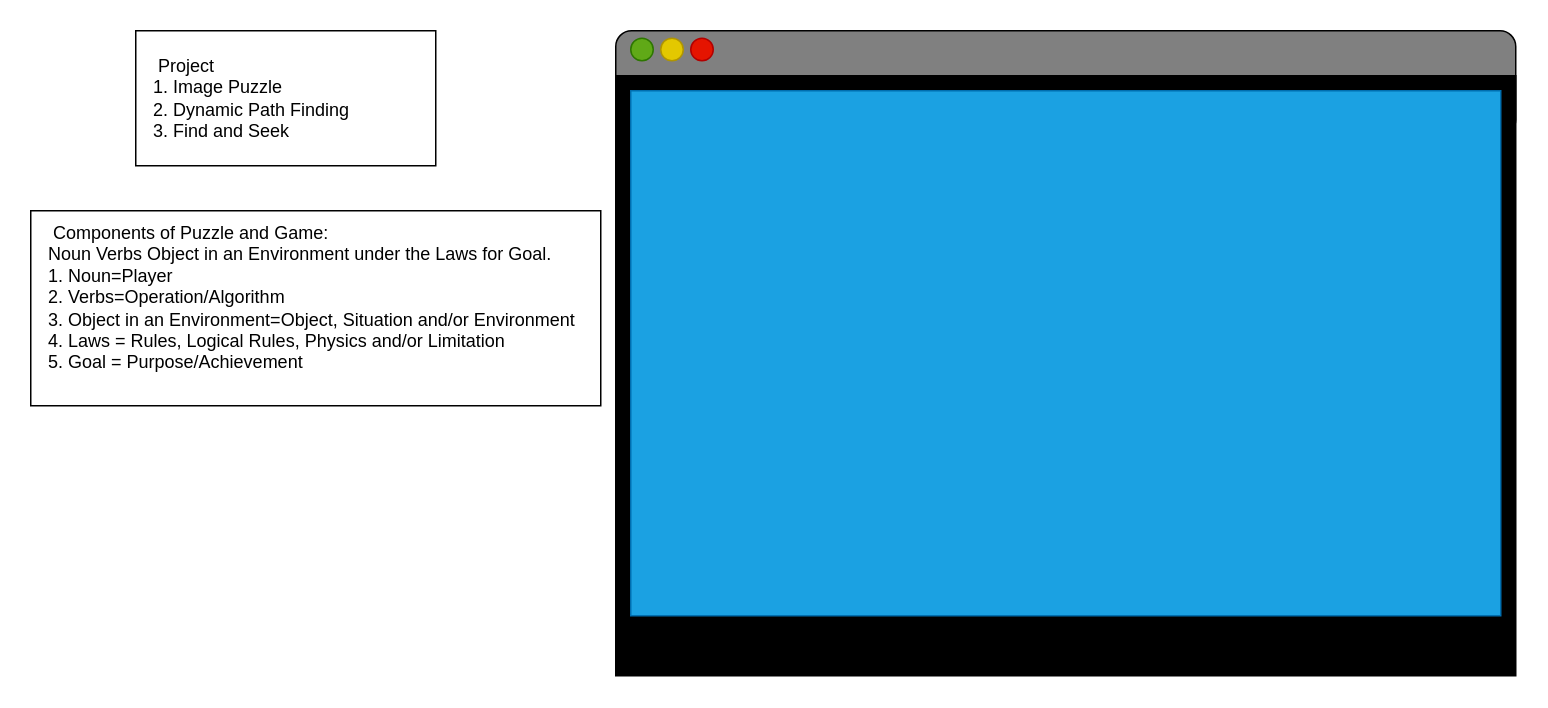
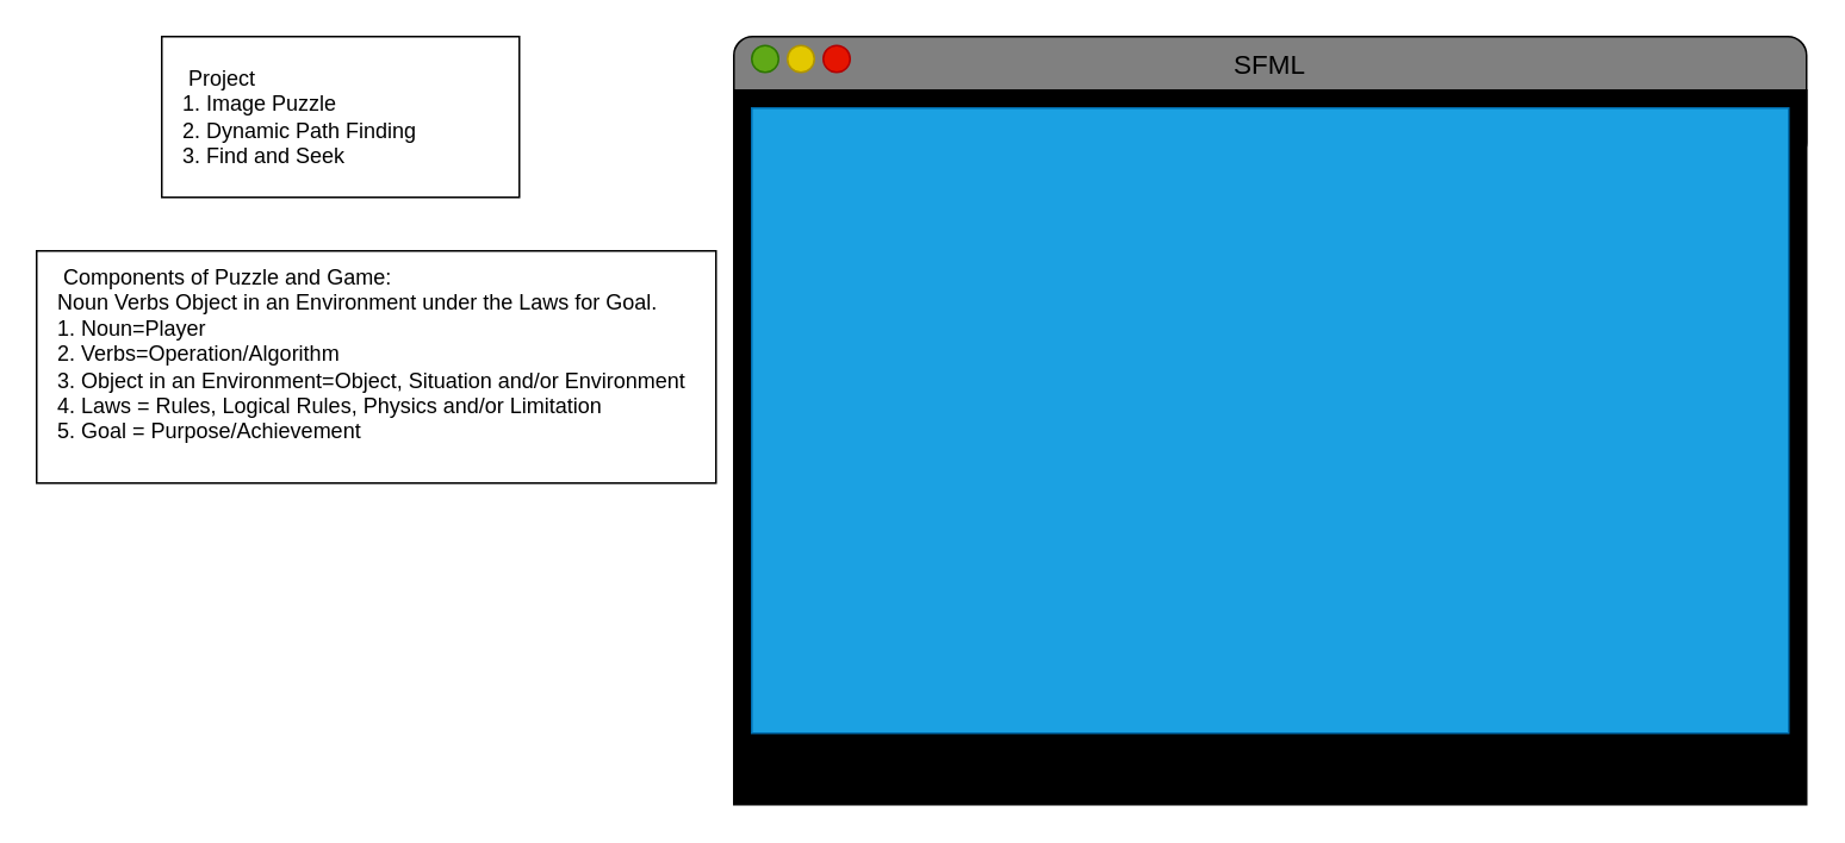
+ <mxCell id="6" value="SFML" style="text;html=1;strokeColor=none;fillColor=none;align=center;verticalAlign=middle;whiteSpace=wrap;rounded=0;fontSize=15;" parent="1" vertex="1"><mxGeometry x="680" y="20" width="60" height="30" as="geometry" /></mxCell>
